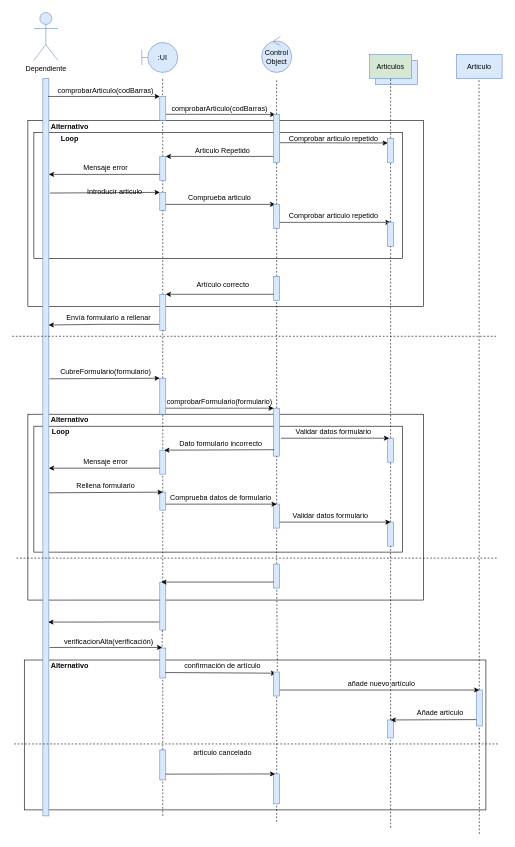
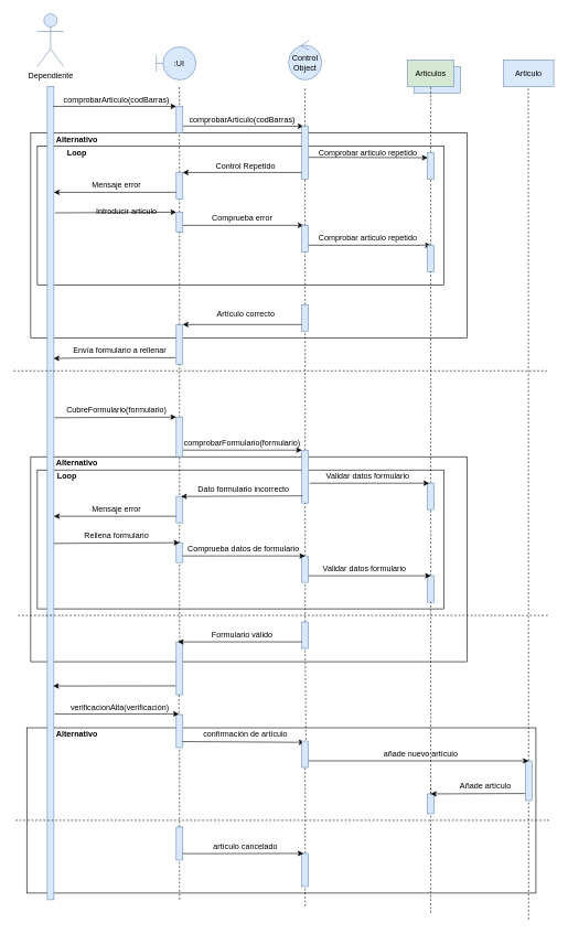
- <mxCell id="33" value="Articulo Repetido" style="text;html=1;strokeColor=none;fillColor=none;align=center;verticalAlign=middle;whiteSpace=wrap;rounded=0;" vertex="1" parent="1"><mxGeometry x="321" y="240" width="100" height="20" as="geometry" /></mxCell>
+ <mxCell id="33" value="Control Repetido" style="text;html=1;strokeColor=none;fillColor=none;align=center;verticalAlign=middle;whiteSpace=wrap;rounded=0;" vertex="1" parent="1"><mxGeometry x="321" y="240" width="100" height="20" as="geometry" /></mxCell>
- <mxCell id="42" value="Comprueba articulo" style="text;html=1;strokeColor=none;fillColor=none;align=center;verticalAlign=middle;whiteSpace=wrap;rounded=0;" vertex="1" parent="1"><mxGeometry x="312.25" y="320" width="107.5" height="20" as="geometry" /></mxCell>
+ <mxCell id="42" value="Comprueba error" style="text;html=1;strokeColor=none;fillColor=none;align=center;verticalAlign=middle;whiteSpace=wrap;rounded=0;" vertex="1" parent="1"><mxGeometry x="312.25" y="320" width="107.5" height="20" as="geometry" /></mxCell>
+ <mxCell id="95" value="Formulario válido" style="text;html=1;strokeColor=none;fillColor=none;align=center;verticalAlign=middle;whiteSpace=wrap;rounded=0;" vertex="1" parent="1"><mxGeometry x="301" y="950" width="130" height="20" as="geometry" /></mxCell>
- <mxCell id="119" value="artículo cancelado" style="text;html=1;strokeColor=none;fillColor=none;align=center;verticalAlign=middle;whiteSpace=wrap;rounded=0;" vertex="1" parent="1"><mxGeometry x="316" y="1245" width="110" height="20" as="geometry" /></mxCell>
+ <mxCell id="119" value="artículo cancelado" style="text;html=1;strokeColor=none;fillColor=none;align=center;verticalAlign=middle;whiteSpace=wrap;rounded=0;" vertex="1" parent="1"><mxGeometry x="316" y="1270" width="110" height="20" as="geometry" /></mxCell>
